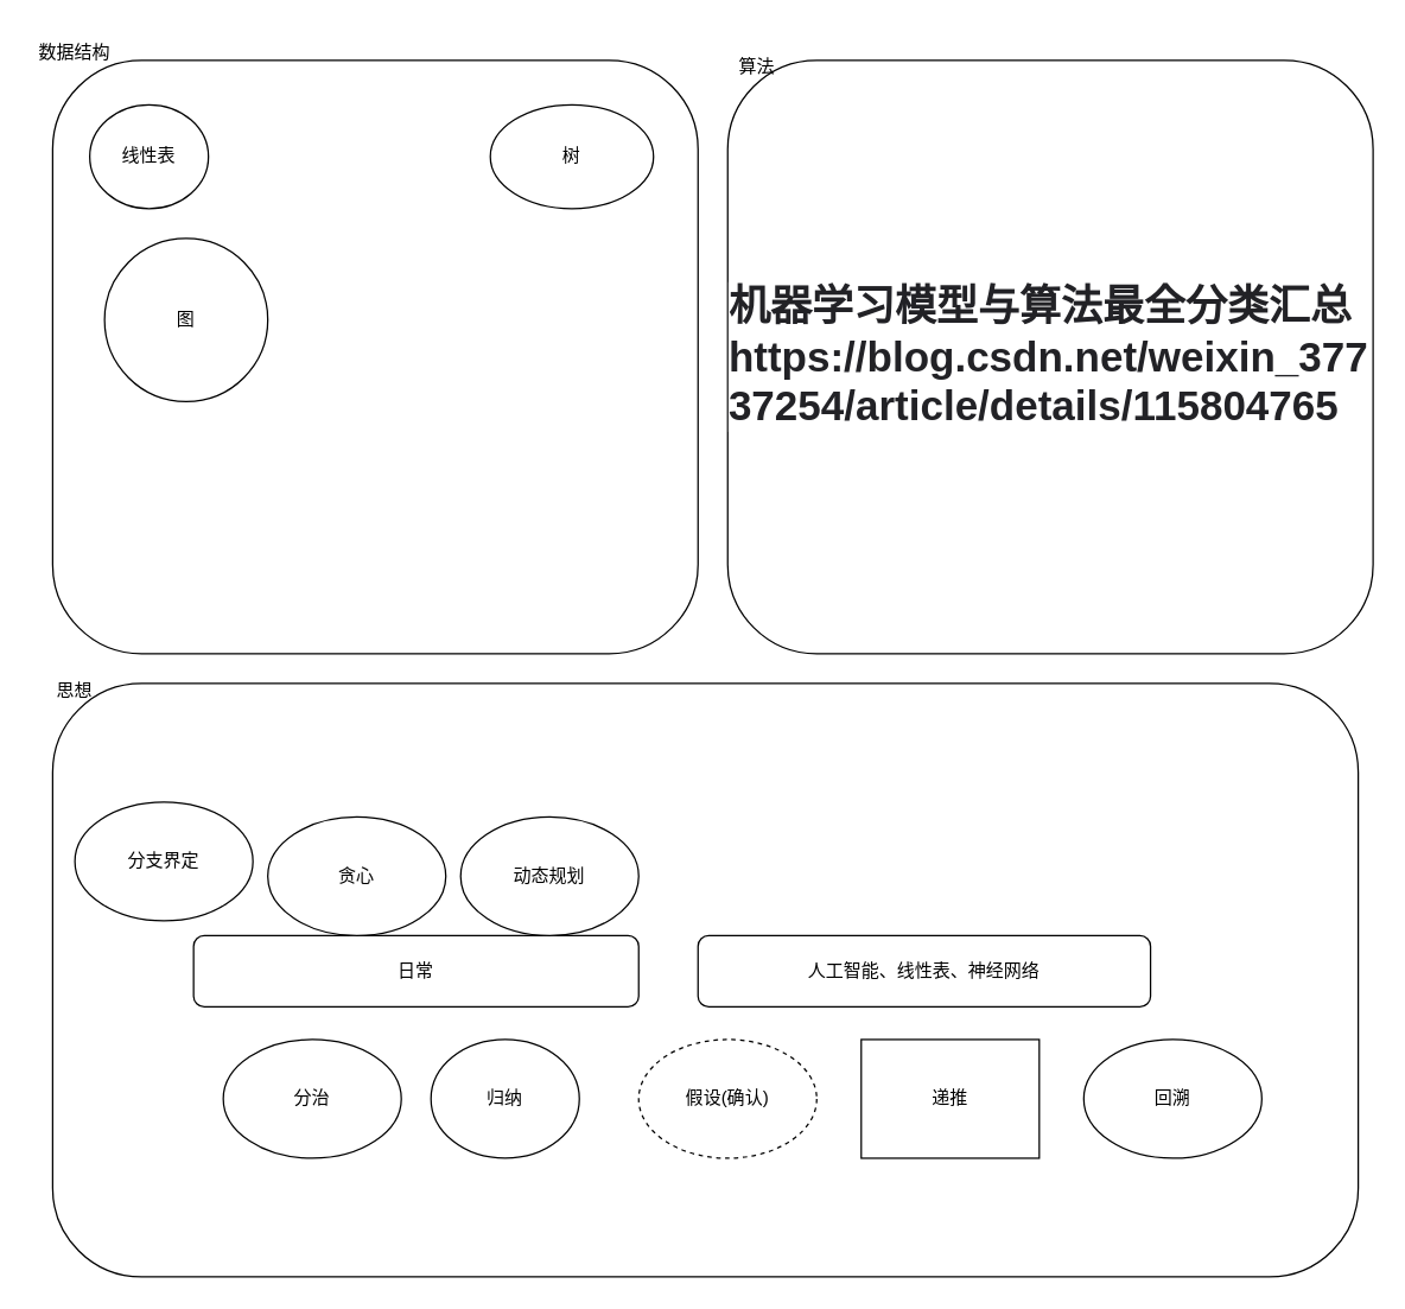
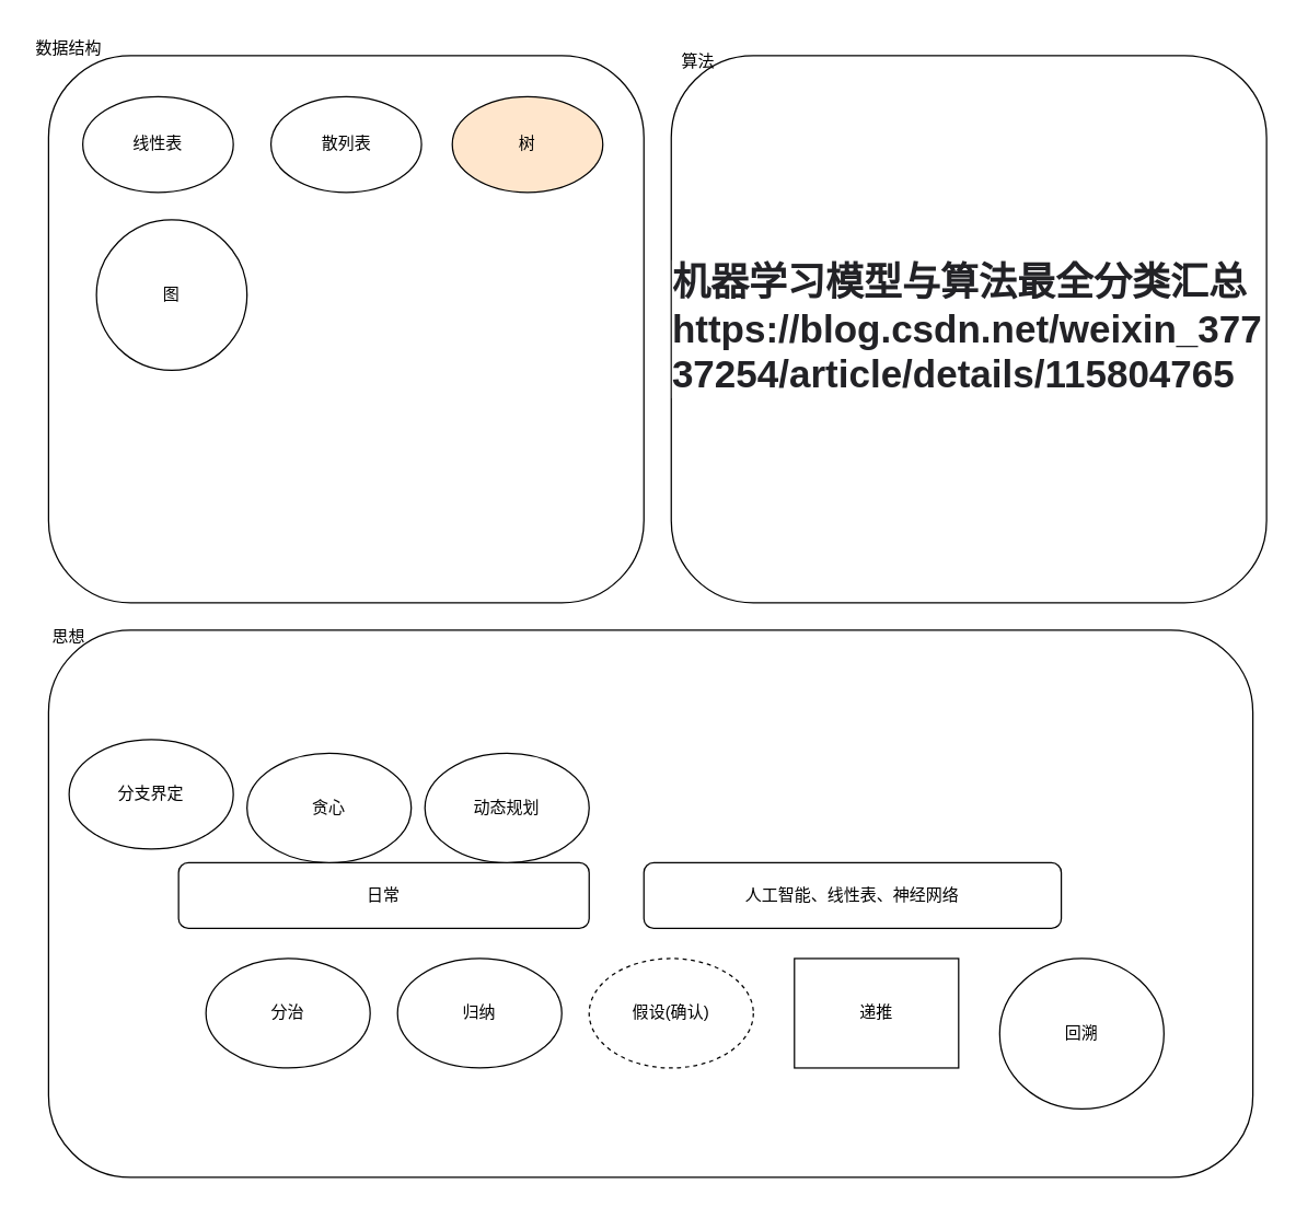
- <mxCell id="18" value="线性表" style="ellipse;whiteSpace=wrap;html=1;" vertex="1" parent="1"><mxGeometry x="60" y="70" width="80" height="70" as="geometry" /></mxCell>
+ <mxCell id="18" value="线性表" style="ellipse;whiteSpace=wrap;html=1;" vertex="1" parent="1"><mxGeometry x="60" y="70" width="110" height="70" as="geometry" /></mxCell>
+ <mxCell id="19" value="散列表" style="ellipse;whiteSpace=wrap;html=1;" vertex="1" parent="1"><mxGeometry x="197.5" y="70" width="110" height="70" as="geometry" /></mxCell>
- <mxCell id="20" value="树" style="ellipse;whiteSpace=wrap;html=1;" vertex="1" parent="1"><mxGeometry x="330" y="70" width="110" height="70" as="geometry" /></mxCell>
+ <mxCell id="20" value="树" style="ellipse;whiteSpace=wrap;html=1;fillColor=#ffe6cc;" vertex="1" parent="1"><mxGeometry x="330" y="70" width="110" height="70" as="geometry" /></mxCell>
- <mxCell id="4" value="归纳" style="ellipse;whiteSpace=wrap;html=1;" vertex="1" parent="1"><mxGeometry x="290" y="700" width="100" height="80" as="geometry" /></mxCell>
+ <mxCell id="4" value="归纳" style="ellipse;whiteSpace=wrap;html=1;" vertex="1" parent="1"><mxGeometry x="290" y="700" width="120" height="80" as="geometry" /></mxCell>
- <mxCell id="6" value="回溯" style="ellipse;whiteSpace=wrap;html=1;" vertex="1" parent="1"><mxGeometry x="730" y="700" width="120" height="80" as="geometry" /></mxCell>
+ <mxCell id="6" value="回溯" style="ellipse;whiteSpace=wrap;html=1;" vertex="1" parent="1"><mxGeometry x="730" y="700" width="120" height="110" as="geometry" /></mxCell>
